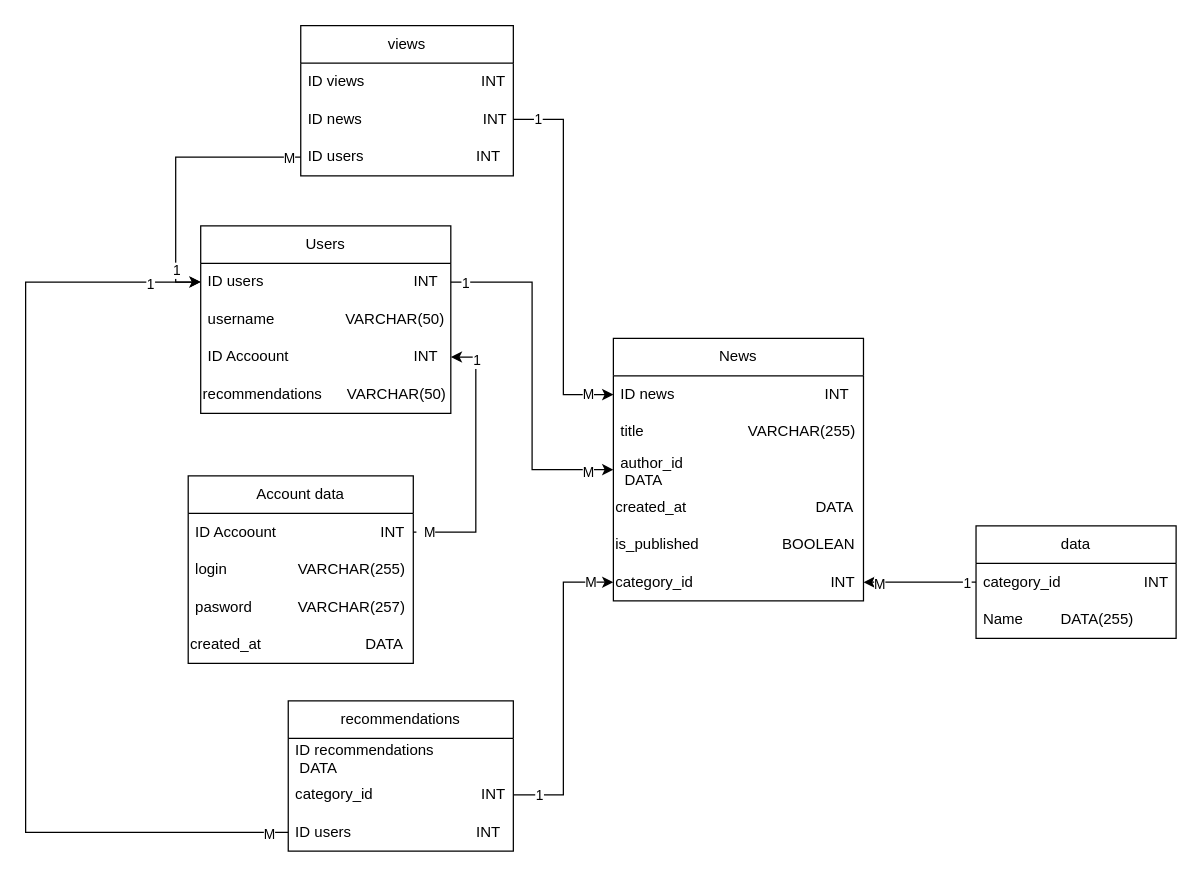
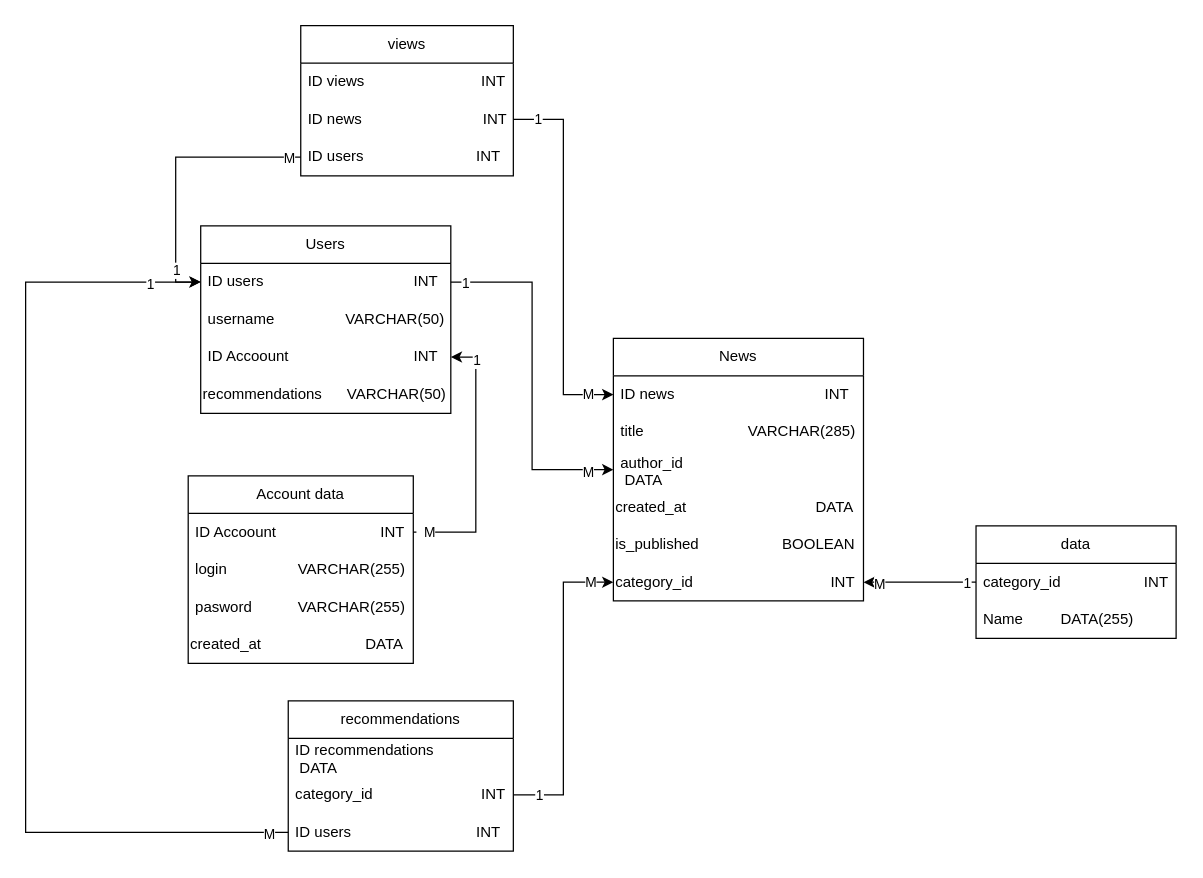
- <mxCell id="14" value="title&amp;nbsp; &amp;nbsp; &amp;nbsp; &amp;nbsp; &amp;nbsp; &amp;nbsp; &amp;nbsp; &amp;nbsp; &amp;nbsp; &amp;nbsp; &amp;nbsp; &amp;nbsp; &amp;nbsp;VARCHAR(255)" style="text;strokeColor=none;fillColor=none;align=left;verticalAlign=middle;spacingLeft=4;spacingRight=4;overflow=hidden;points=[[0,0.5],[1,0.5]];portConstraint=eastwest;rotatable=0;whiteSpace=wrap;html=1;" parent="12" vertex="1"><mxGeometry y="60" width="200" height="30" as="geometry" /></mxCell>
+ <mxCell id="14" value="title&amp;nbsp; &amp;nbsp; &amp;nbsp; &amp;nbsp; &amp;nbsp; &amp;nbsp; &amp;nbsp; &amp;nbsp; &amp;nbsp; &amp;nbsp; &amp;nbsp; &amp;nbsp; &amp;nbsp;VARCHAR(285)" style="text;strokeColor=none;fillColor=none;align=left;verticalAlign=middle;spacingLeft=4;spacingRight=4;overflow=hidden;points=[[0,0.5],[1,0.5]];portConstraint=eastwest;rotatable=0;whiteSpace=wrap;html=1;" parent="12" vertex="1"><mxGeometry y="60" width="200" height="30" as="geometry" /></mxCell>
- <mxCell id="10" value="pasword&amp;nbsp; &amp;nbsp; &amp;nbsp; &amp;nbsp; &amp;nbsp; &amp;nbsp;VARCHAR(257)" style="text;strokeColor=none;fillColor=none;align=left;verticalAlign=middle;spacingLeft=4;spacingRight=4;overflow=hidden;points=[[0,0.5],[1,0.5]];portConstraint=eastwest;rotatable=0;whiteSpace=wrap;html=1;" parent="7" vertex="1"><mxGeometry y="90" width="180" height="30" as="geometry" /></mxCell>
+ <mxCell id="10" value="pasword&amp;nbsp; &amp;nbsp; &amp;nbsp; &amp;nbsp; &amp;nbsp; &amp;nbsp;VARCHAR(255)" style="text;strokeColor=none;fillColor=none;align=left;verticalAlign=middle;spacingLeft=4;spacingRight=4;overflow=hidden;points=[[0,0.5],[1,0.5]];portConstraint=eastwest;rotatable=0;whiteSpace=wrap;html=1;" parent="7" vertex="1"><mxGeometry y="90" width="180" height="30" as="geometry" /></mxCell>
